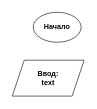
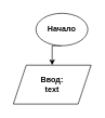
+ <mxCell id="2" style="edgeStyle=orthogonalEdgeStyle;rounded=0;orthogonalLoop=1;jettySize=auto;html=1;exitX=0.5;exitY=1;exitDx=0;exitDy=0;entryX=0.5;entryY=0;entryDx=0;entryDy=0;" edge="1" parent="1" source="3" target="4"><mxGeometry relative="1" as="geometry" /></mxCell>
